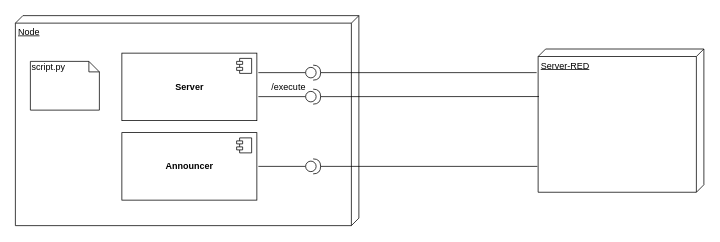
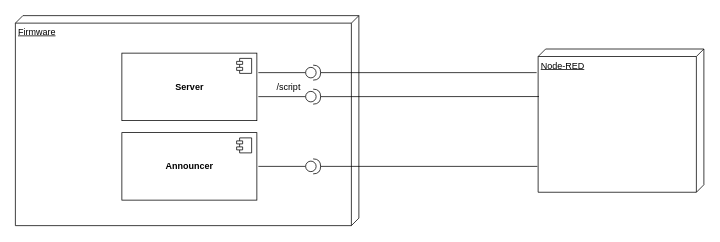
- <mxCell id="2" value="Node" style="verticalAlign=top;align=left;spacingTop=8;spacingLeft=2;spacingRight=12;shape=cube;size=10;direction=south;fontStyle=4;html=1;" vertex="1" parent="1"><mxGeometry x="20" y="20" width="458" height="280" as="geometry" /></mxCell>
+ <mxCell id="2" value="Firmware" style="verticalAlign=top;align=left;spacingTop=8;spacingLeft=2;spacingRight=12;shape=cube;size=10;direction=south;fontStyle=4;html=1;" vertex="1" parent="1"><mxGeometry x="20" y="20" width="458" height="280" as="geometry" /></mxCell>
- <mxCell id="3" value="Server-RED" style="verticalAlign=top;align=left;spacingTop=8;spacingLeft=2;spacingRight=12;shape=cube;size=10;direction=south;fontStyle=4;html=1;" vertex="1" parent="1"><mxGeometry x="717" y="64.5" width="221" height="191" as="geometry" /></mxCell>
+ <mxCell id="3" value="Node-RED" style="verticalAlign=top;align=left;spacingTop=8;spacingLeft=2;spacingRight=12;shape=cube;size=10;direction=south;fontStyle=4;html=1;" vertex="1" parent="1"><mxGeometry x="717" y="64.5" width="221" height="191" as="geometry" /></mxCell>
- <mxCell id="16" value="script.py" style="shape=note;whiteSpace=wrap;html=1;size=14;verticalAlign=top;align=left;spacingTop=-6;" vertex="1" parent="1"><mxGeometry x="40" y="81" width="92" height="65" as="geometry" /></mxCell>
- <mxCell id="13" value="/execute" style="text;html=1;align=center;verticalAlign=middle;resizable=0;points=[];autosize=1;" vertex="1" parent="1"><mxGeometry x="356" y="106" width="55" height="18" as="geometry" /></mxCell>
+ <mxCell id="13" value="/script" style="text;html=1;align=center;verticalAlign=middle;resizable=0;points=[];autosize=1;" vertex="1" parent="1"><mxGeometry x="356" y="106" width="55" height="18" as="geometry" /></mxCell>
